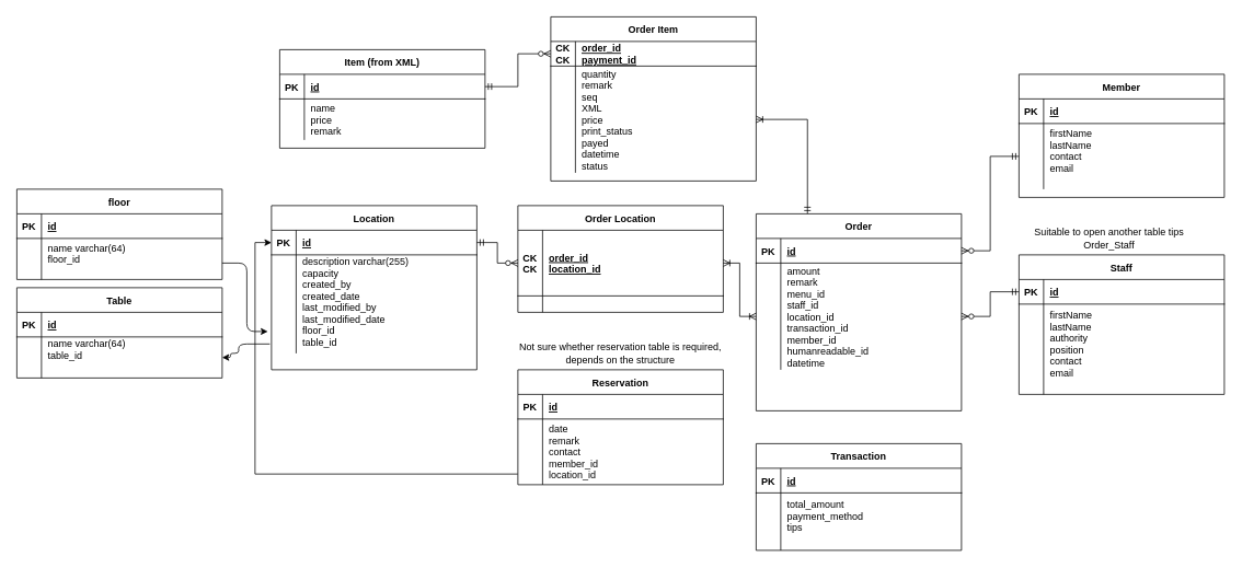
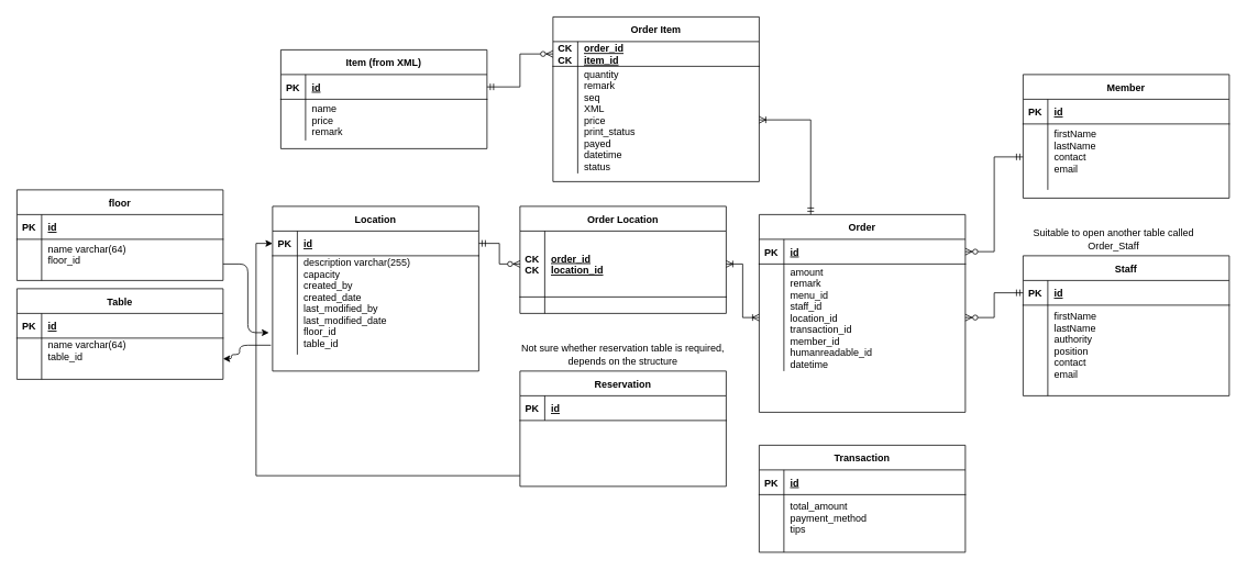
- <mxCell id="63" value="order_id&#10;payment_id" style="shape=partialRectangle;overflow=hidden;connectable=0;fillColor=none;top=0;left=0;bottom=0;right=0;align=left;spacingLeft=6;fontStyle=5;" parent="61" vertex="1"><mxGeometry x="30" width="220" height="30" as="geometry" /></mxCell>
+ <mxCell id="63" value="order_id&#10;item_id" style="shape=partialRectangle;overflow=hidden;connectable=0;fillColor=none;top=0;left=0;bottom=0;right=0;align=left;spacingLeft=6;fontStyle=5;" parent="61" vertex="1"><mxGeometry x="30" width="220" height="30" as="geometry" /></mxCell>
- <mxCell id="72" value="Suitable to open another table tips Order_Staff" style="text;html=1;strokeColor=none;fillColor=none;align=center;verticalAlign=middle;whiteSpace=wrap;rounded=0;" parent="1" vertex="1"><mxGeometry x="1240" y="280" width="220" height="20" as="geometry" /></mxCell>
+ <mxCell id="72" value="Suitable to open another table called Order_Staff" style="text;html=1;strokeColor=none;fillColor=none;align=center;verticalAlign=middle;whiteSpace=wrap;rounded=0;" parent="1" vertex="1"><mxGeometry x="1240" y="280" width="220" height="20" as="geometry" /></mxCell>
- <mxCell id="16" value="date&#10;remark&#10;contact&#10;member_id&#10;location_id" style="shape=partialRectangle;overflow=hidden;connectable=0;fillColor=none;top=0;left=0;bottom=0;right=0;align=left;spacingLeft=6;" parent="14" vertex="1"><mxGeometry x="30" width="220" height="80" as="geometry" /></mxCell>
